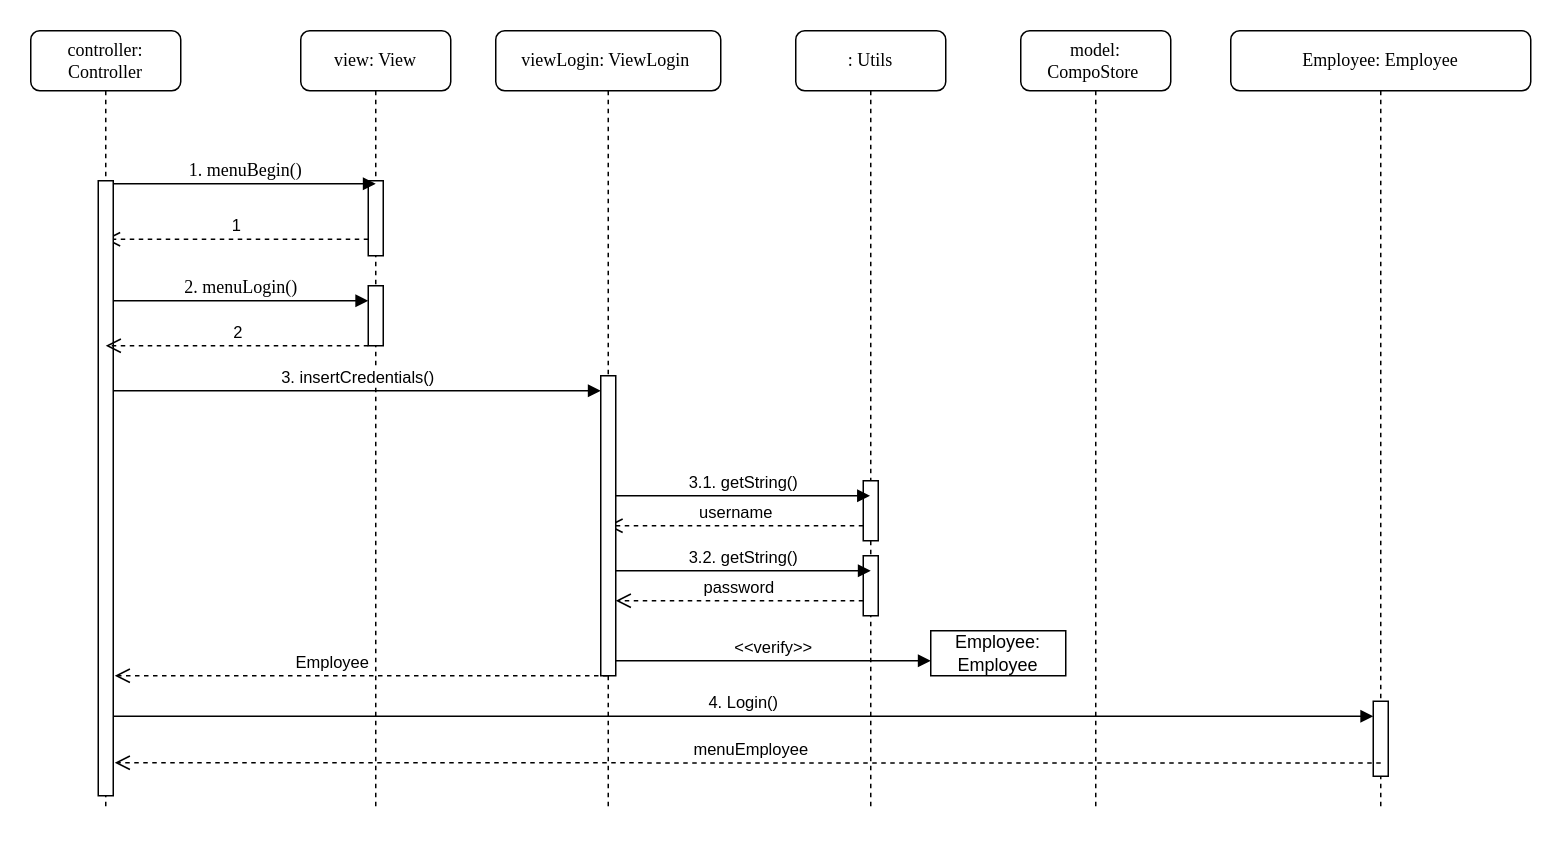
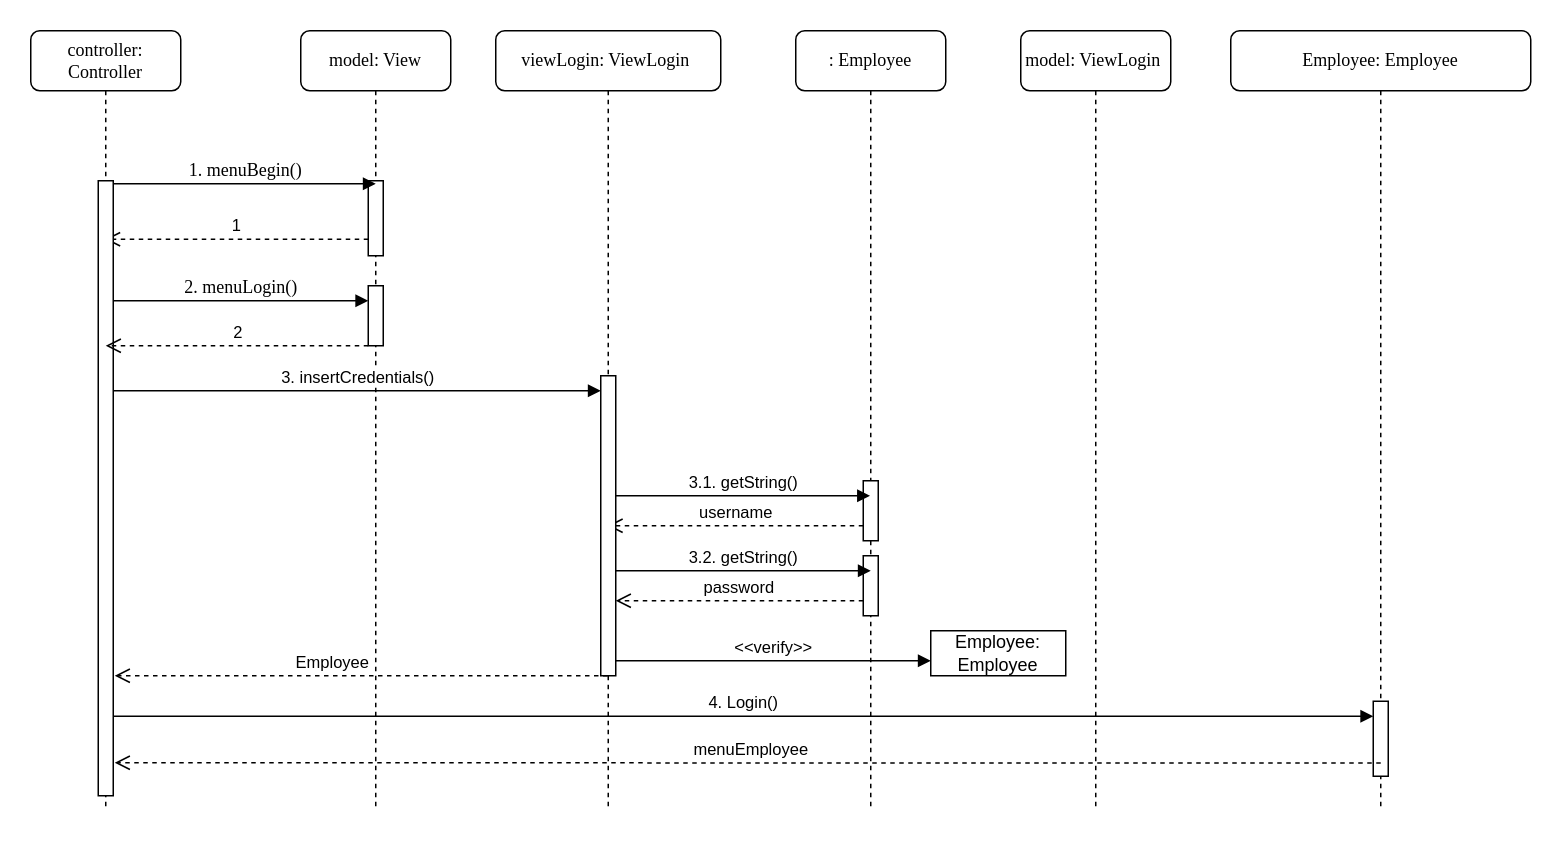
- <mxCell id="2" value="view: View" style="shape=umlLifeline;perimeter=lifelinePerimeter;whiteSpace=wrap;html=1;container=1;collapsible=0;recursiveResize=0;outlineConnect=0;rounded=1;shadow=0;comic=0;labelBackgroundColor=none;strokeWidth=1;fontFamily=Verdana;fontSize=12;align=center;" parent="1" vertex="1"><mxGeometry x="200" y="20" width="100" height="520" as="geometry" /></mxCell>
+ <mxCell id="2" value="model: View" style="shape=umlLifeline;perimeter=lifelinePerimeter;whiteSpace=wrap;html=1;container=1;collapsible=0;recursiveResize=0;outlineConnect=0;rounded=1;shadow=0;comic=0;labelBackgroundColor=none;strokeWidth=1;fontFamily=Verdana;fontSize=12;align=center;" parent="1" vertex="1"><mxGeometry x="200" y="20" width="100" height="520" as="geometry" /></mxCell>
- <mxCell id="6" value=": Utils" style="shape=umlLifeline;perimeter=lifelinePerimeter;whiteSpace=wrap;html=1;container=1;collapsible=0;recursiveResize=0;outlineConnect=0;rounded=1;shadow=0;comic=0;labelBackgroundColor=none;strokeWidth=1;fontFamily=Verdana;fontSize=12;align=center;" parent="1" vertex="1"><mxGeometry x="530" y="20" width="100" height="520" as="geometry" /></mxCell>
+ <mxCell id="6" value=": Employee" style="shape=umlLifeline;perimeter=lifelinePerimeter;whiteSpace=wrap;html=1;container=1;collapsible=0;recursiveResize=0;outlineConnect=0;rounded=1;shadow=0;comic=0;labelBackgroundColor=none;strokeWidth=1;fontFamily=Verdana;fontSize=12;align=center;" parent="1" vertex="1"><mxGeometry x="530" y="20" width="100" height="520" as="geometry" /></mxCell>
- <mxCell id="10" value="model: CompoStore&amp;nbsp;" style="shape=umlLifeline;perimeter=lifelinePerimeter;whiteSpace=wrap;html=1;container=1;collapsible=0;recursiveResize=0;outlineConnect=0;rounded=1;shadow=0;comic=0;labelBackgroundColor=none;strokeWidth=1;fontFamily=Verdana;fontSize=12;align=center;" parent="1" vertex="1"><mxGeometry x="680" y="20" width="100" height="520" as="geometry" /></mxCell>
+ <mxCell id="10" value="model: ViewLogin&amp;nbsp;" style="shape=umlLifeline;perimeter=lifelinePerimeter;whiteSpace=wrap;html=1;container=1;collapsible=0;recursiveResize=0;outlineConnect=0;rounded=1;shadow=0;comic=0;labelBackgroundColor=none;strokeWidth=1;fontFamily=Verdana;fontSize=12;align=center;" parent="1" vertex="1"><mxGeometry x="680" y="20" width="100" height="520" as="geometry" /></mxCell>
